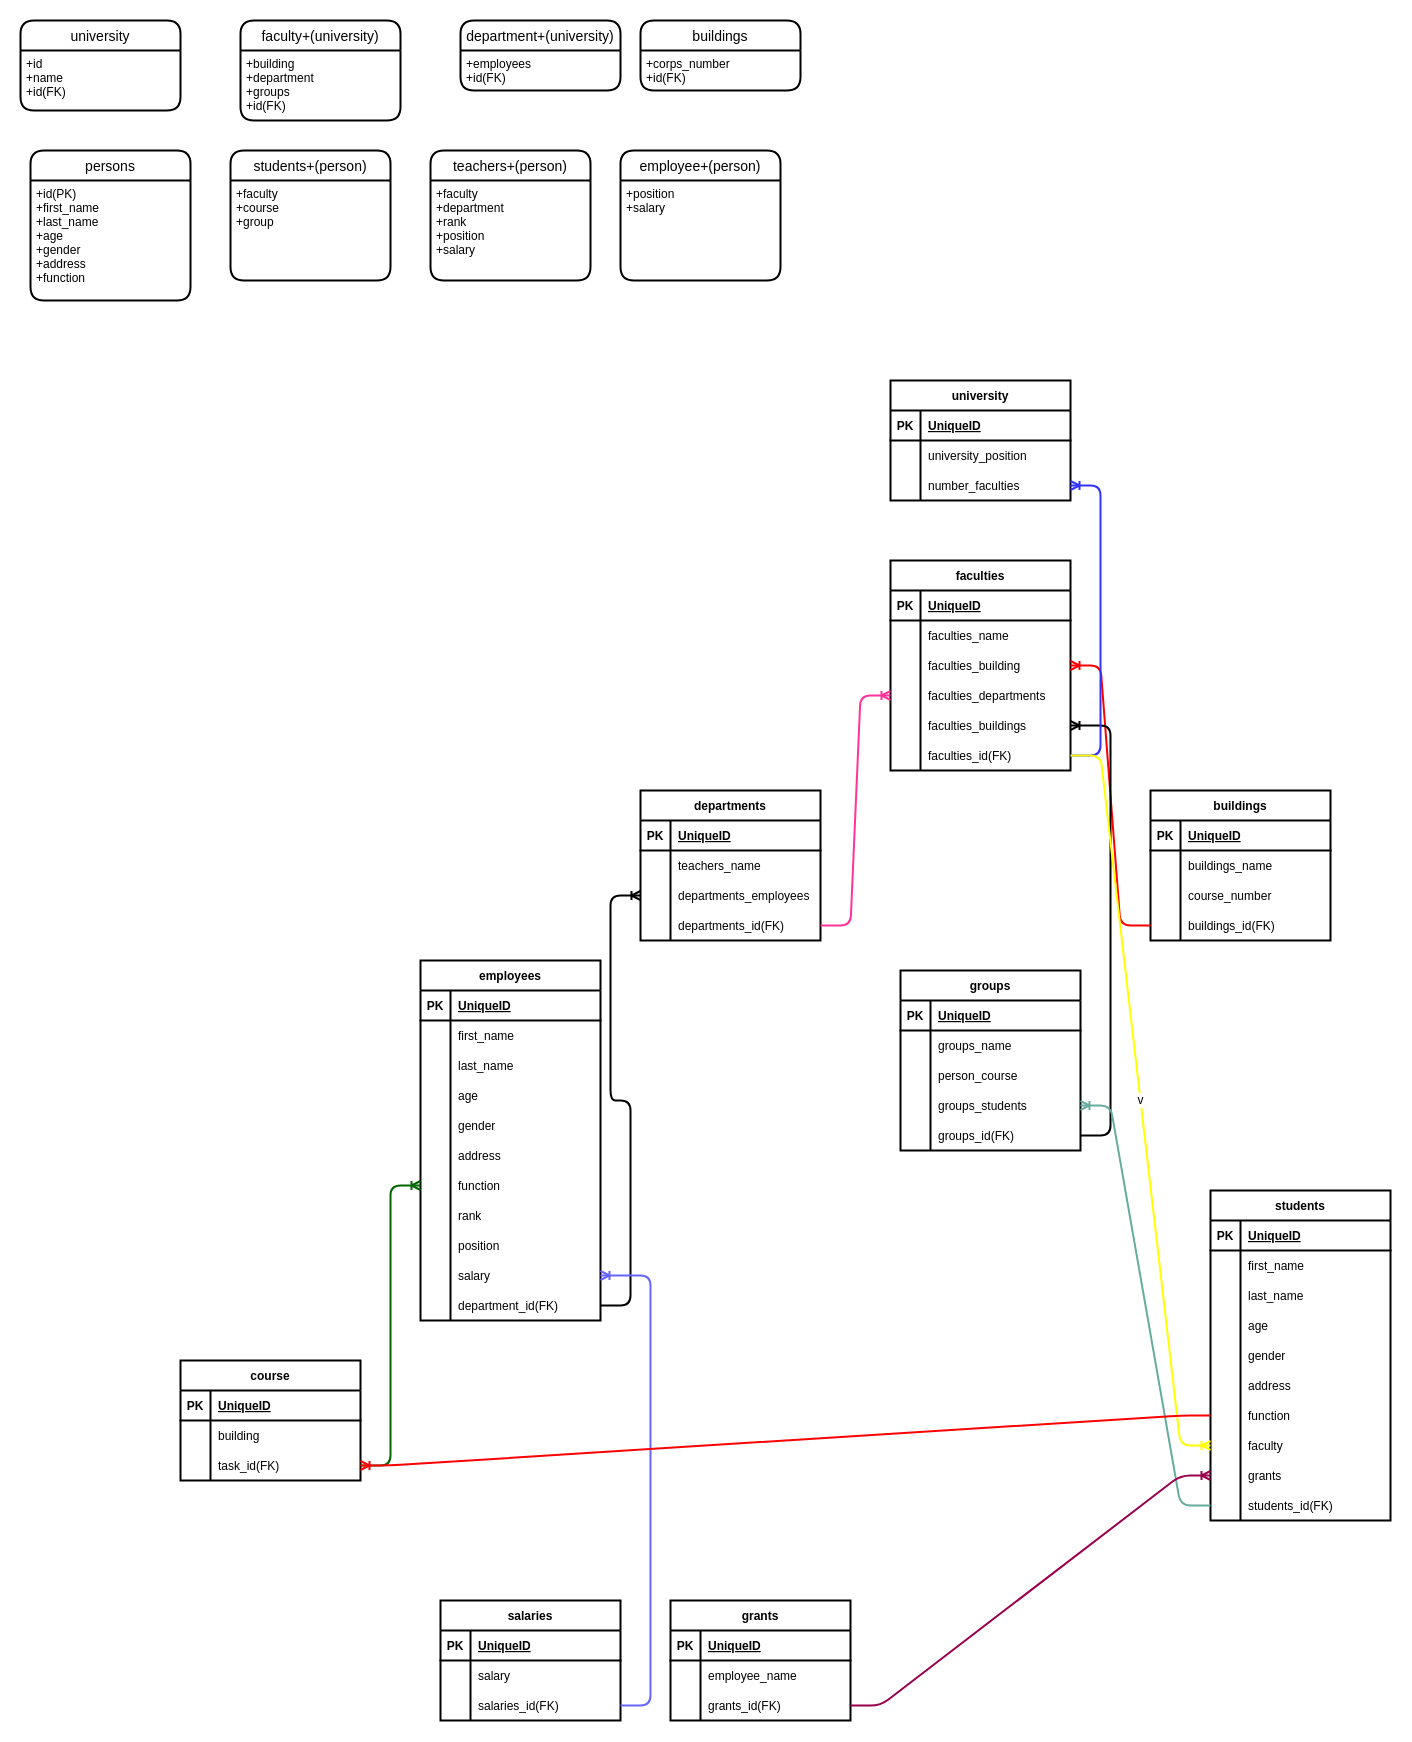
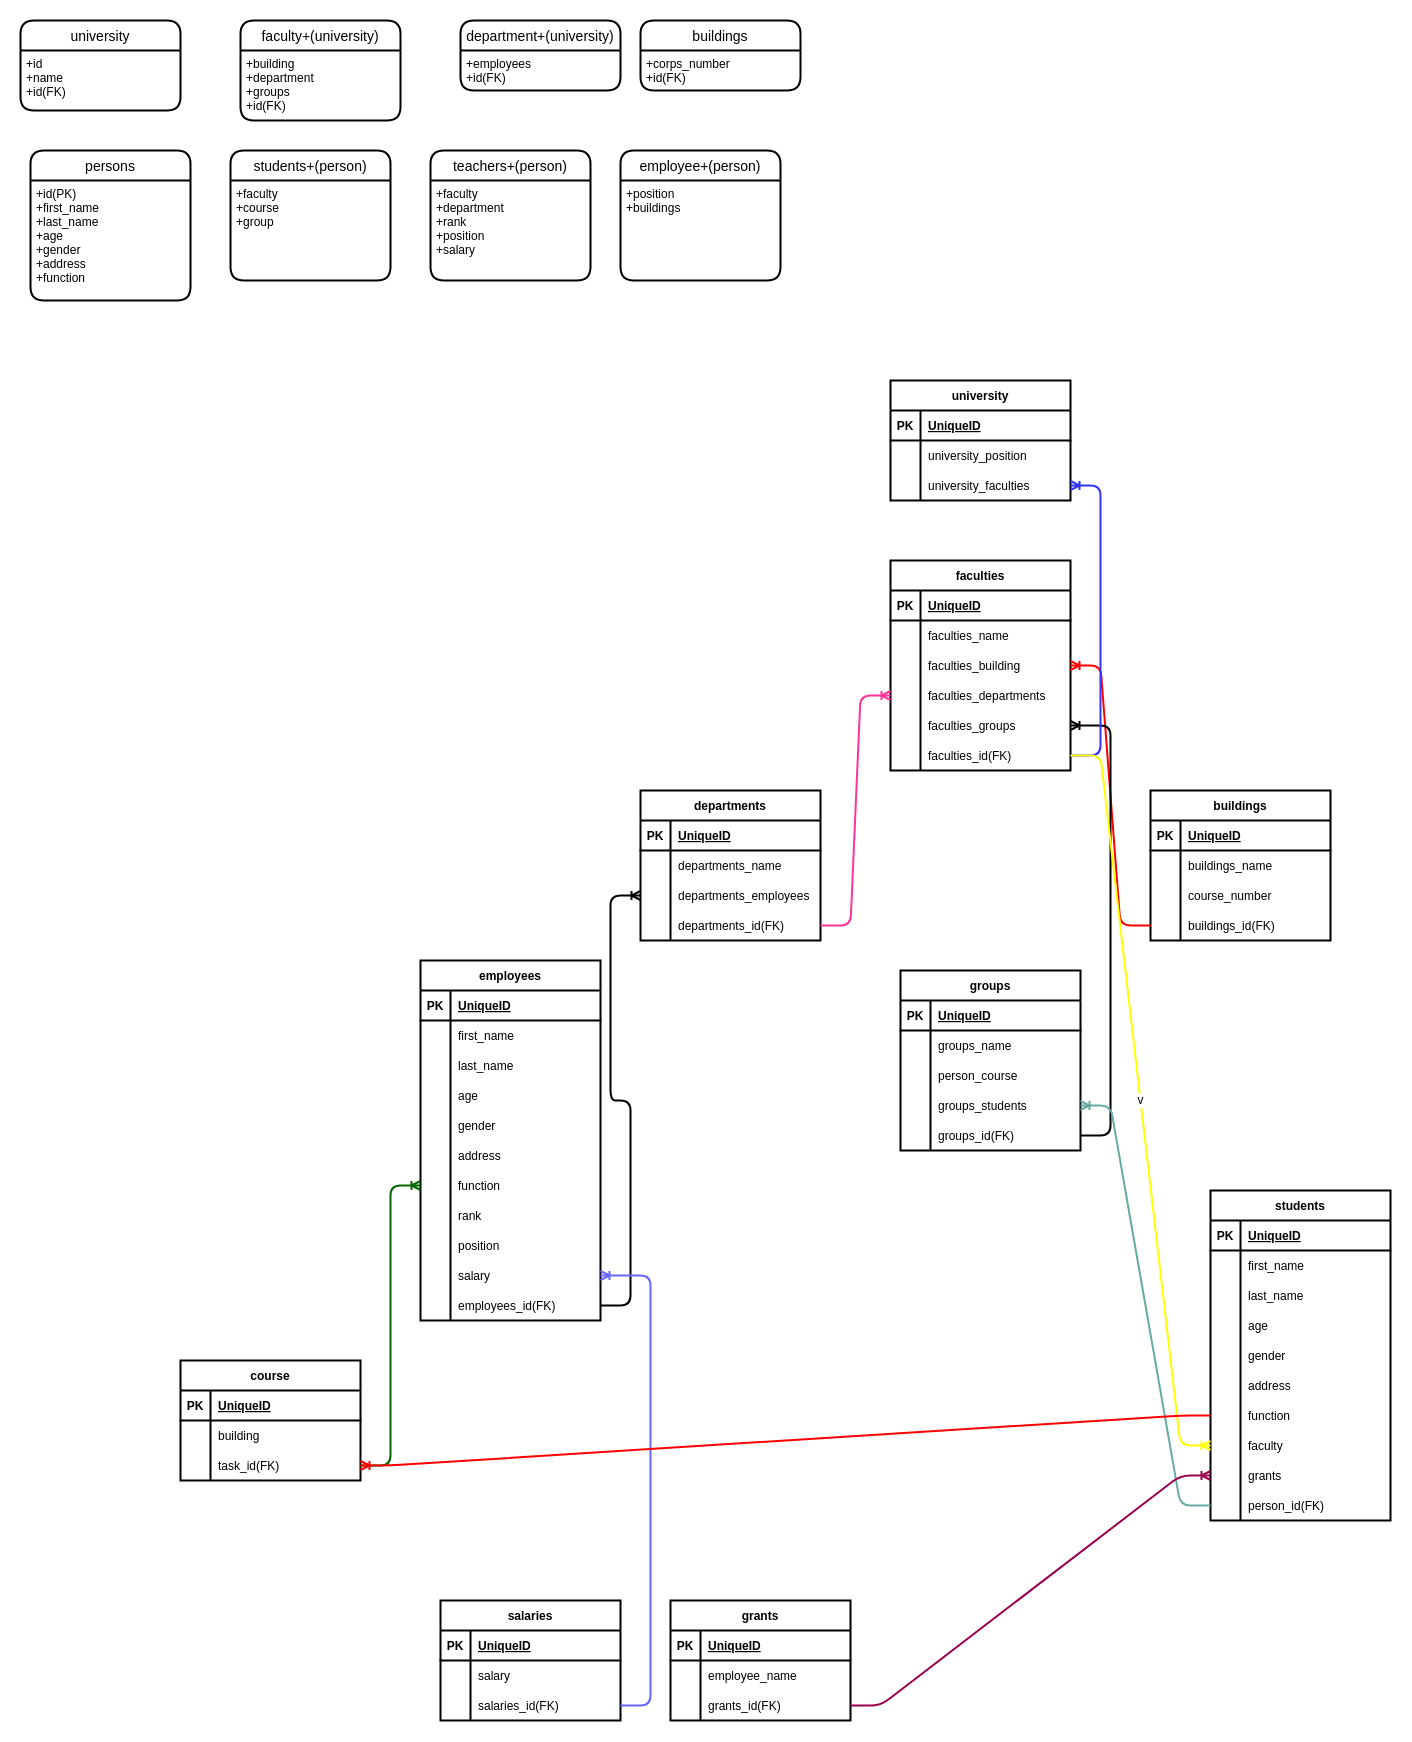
- <mxCell id="9" value="+position&#10;+salary&#10;" style="align=left;strokeColor=none;fillColor=none;spacingLeft=4;fontSize=12;verticalAlign=top;resizable=0;rotatable=0;part=1;" vertex="1" parent="8"><mxGeometry y="30" width="160" height="100" as="geometry" /></mxCell>
+ <mxCell id="9" value="+position&#10;+buildings&#10;" style="align=left;strokeColor=none;fillColor=none;spacingLeft=4;fontSize=12;verticalAlign=top;resizable=0;rotatable=0;part=1;" vertex="1" parent="8"><mxGeometry y="30" width="160" height="100" as="geometry" /></mxCell>
- <mxCell id="91" value="number_faculties" style="shape=partialRectangle;connectable=0;fillColor=none;top=0;left=0;bottom=0;right=0;align=left;spacingLeft=6;overflow=hidden;strokeWidth=2;" vertex="1" parent="89"><mxGeometry x="30" width="150" height="30" as="geometry"><mxRectangle width="150" height="30" as="alternateBounds" /></mxGeometry></mxCell>
+ <mxCell id="91" value="university_faculties" style="shape=partialRectangle;connectable=0;fillColor=none;top=0;left=0;bottom=0;right=0;align=left;spacingLeft=6;overflow=hidden;strokeWidth=2;" vertex="1" parent="89"><mxGeometry x="30" width="150" height="30" as="geometry"><mxRectangle width="150" height="30" as="alternateBounds" /></mxGeometry></mxCell>
- <mxCell id="33" value="faculties_buildings" style="shape=partialRectangle;connectable=0;fillColor=none;top=0;left=0;bottom=0;right=0;align=left;spacingLeft=6;overflow=hidden;strokeWidth=2;" vertex="1" parent="31"><mxGeometry x="30" width="150" height="30" as="geometry"><mxRectangle width="150" height="30" as="alternateBounds" /></mxGeometry></mxCell>
+ <mxCell id="33" value="faculties_groups" style="shape=partialRectangle;connectable=0;fillColor=none;top=0;left=0;bottom=0;right=0;align=left;spacingLeft=6;overflow=hidden;strokeWidth=2;" vertex="1" parent="31"><mxGeometry x="30" width="150" height="30" as="geometry"><mxRectangle width="150" height="30" as="alternateBounds" /></mxGeometry></mxCell>
- <mxCell id="43" value="teachers_name" style="shape=partialRectangle;connectable=0;fillColor=none;top=0;left=0;bottom=0;right=0;align=left;spacingLeft=6;overflow=hidden;strokeWidth=2;" vertex="1" parent="41"><mxGeometry x="30" width="150" height="30" as="geometry"><mxRectangle width="150" height="30" as="alternateBounds" /></mxGeometry></mxCell>
+ <mxCell id="43" value="departments_name" style="shape=partialRectangle;connectable=0;fillColor=none;top=0;left=0;bottom=0;right=0;align=left;spacingLeft=6;overflow=hidden;strokeWidth=2;" vertex="1" parent="41"><mxGeometry x="30" width="150" height="30" as="geometry"><mxRectangle width="150" height="30" as="alternateBounds" /></mxGeometry></mxCell>
- <mxCell id="157" value="department_id(FK)" style="shape=partialRectangle;connectable=0;fillColor=none;top=0;left=0;bottom=0;right=0;align=left;spacingLeft=6;overflow=hidden;strokeWidth=2;" vertex="1" parent="155"><mxGeometry x="30" width="150" height="30" as="geometry"><mxRectangle width="150" height="30" as="alternateBounds" /></mxGeometry></mxCell>
+ <mxCell id="157" value="employees_id(FK)" style="shape=partialRectangle;connectable=0;fillColor=none;top=0;left=0;bottom=0;right=0;align=left;spacingLeft=6;overflow=hidden;strokeWidth=2;" vertex="1" parent="155"><mxGeometry x="30" width="150" height="30" as="geometry"><mxRectangle width="150" height="30" as="alternateBounds" /></mxGeometry></mxCell>
- <mxCell id="123" value="students_id(FK)" style="shape=partialRectangle;connectable=0;fillColor=none;top=0;left=0;bottom=0;right=0;align=left;spacingLeft=6;overflow=hidden;strokeWidth=2;" vertex="1" parent="121"><mxGeometry x="30" width="150" height="30" as="geometry"><mxRectangle width="150" height="30" as="alternateBounds" /></mxGeometry></mxCell>
+ <mxCell id="123" value="person_id(FK)" style="shape=partialRectangle;connectable=0;fillColor=none;top=0;left=0;bottom=0;right=0;align=left;spacingLeft=6;overflow=hidden;strokeWidth=2;" vertex="1" parent="121"><mxGeometry x="30" width="150" height="30" as="geometry"><mxRectangle width="150" height="30" as="alternateBounds" /></mxGeometry></mxCell>
